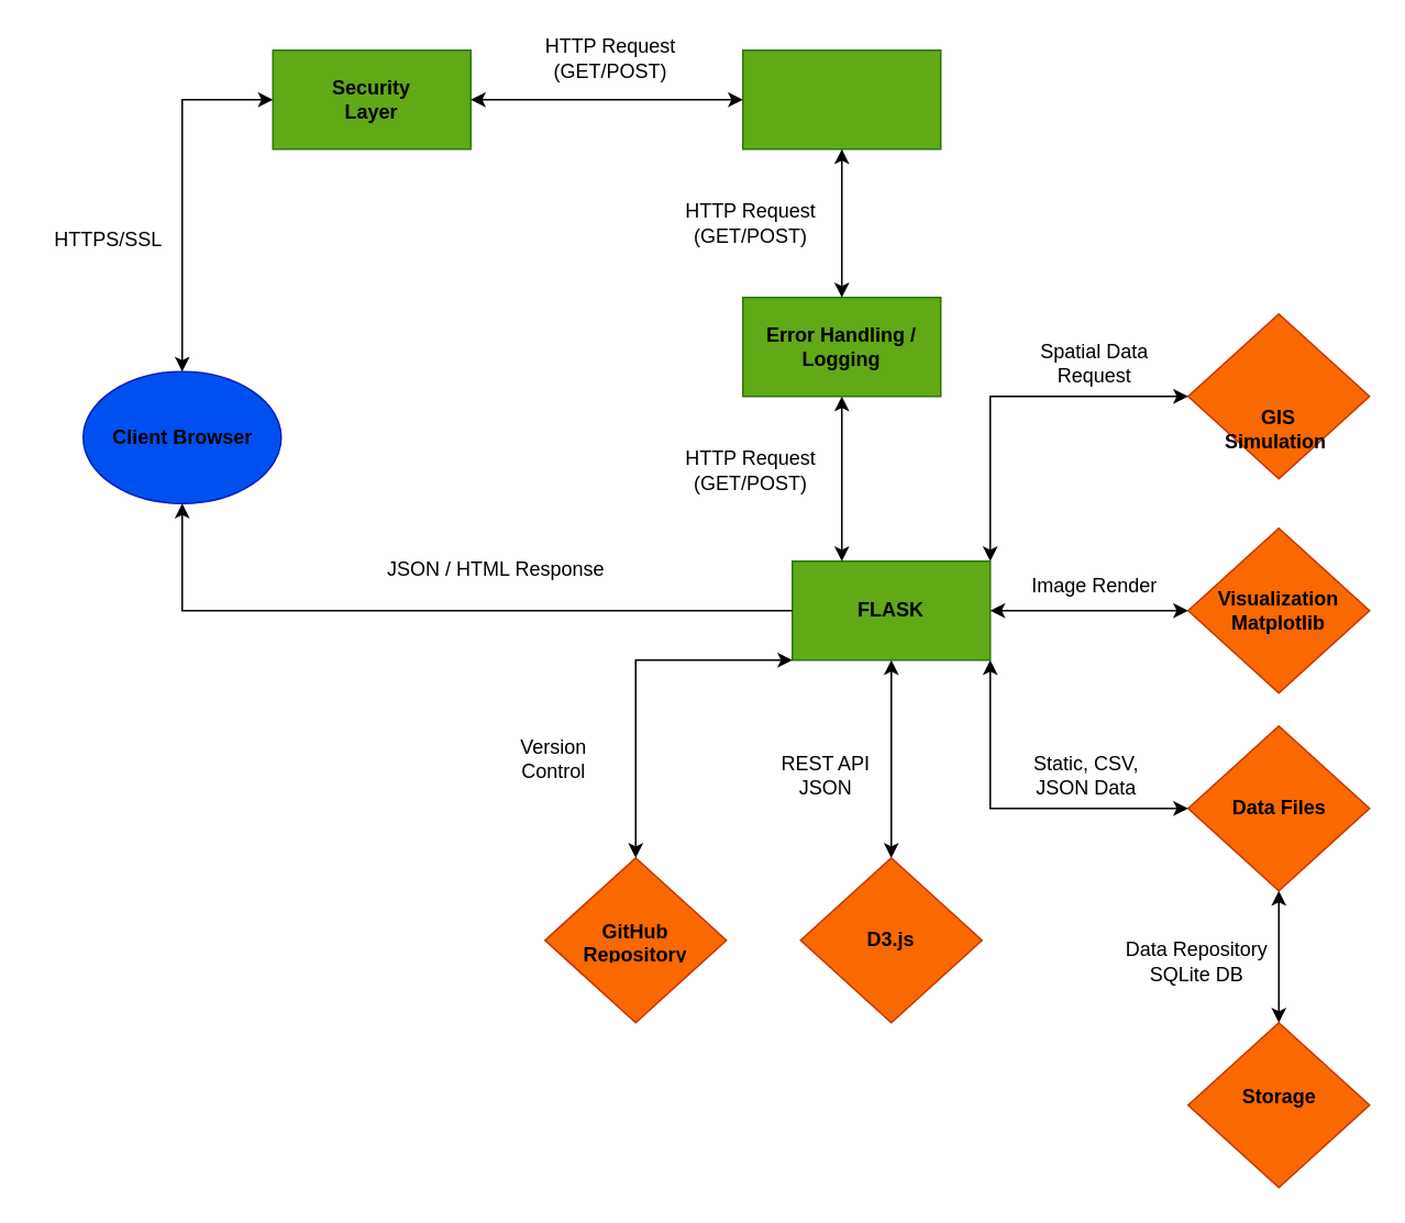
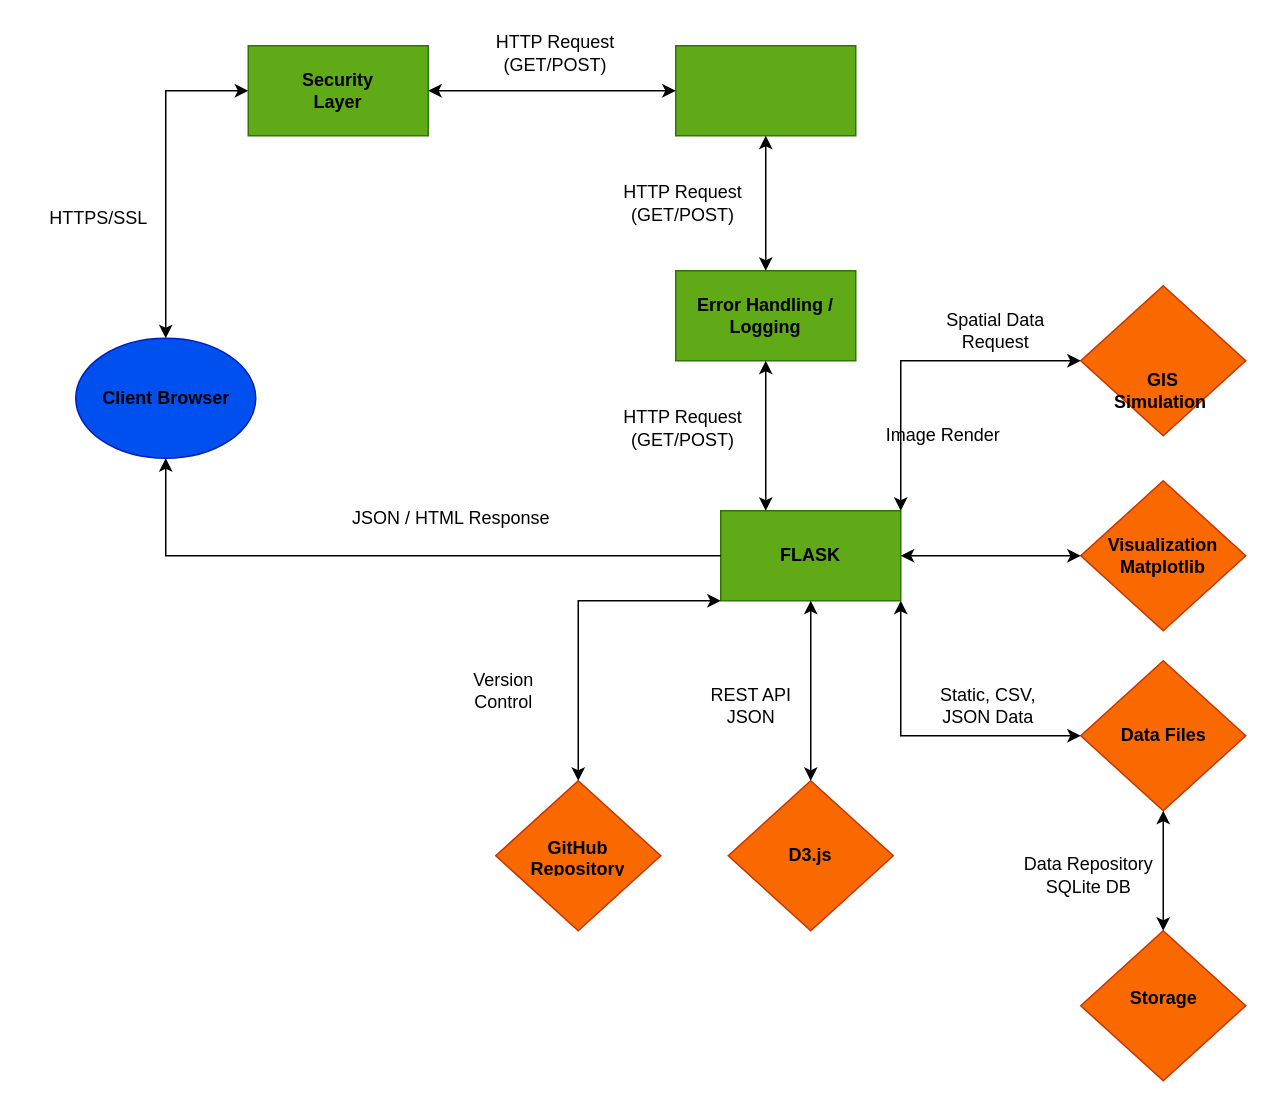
- <mxCell id="25" value="Image Render" style="text;html=1;align=center;verticalAlign=middle;resizable=0;points=[];autosize=1;strokeColor=none;fillColor=none;" vertex="1" parent="1"><mxGeometry x="612.5" y="340" width="100" height="30" as="geometry" /></mxCell>
+ <mxCell id="25" value="Image Render" style="text;html=1;align=center;verticalAlign=middle;resizable=0;points=[];autosize=1;strokeColor=none;fillColor=none;" vertex="1" parent="1"><mxGeometry x="577.5" y="275" width="100" height="30" as="geometry" /></mxCell>
